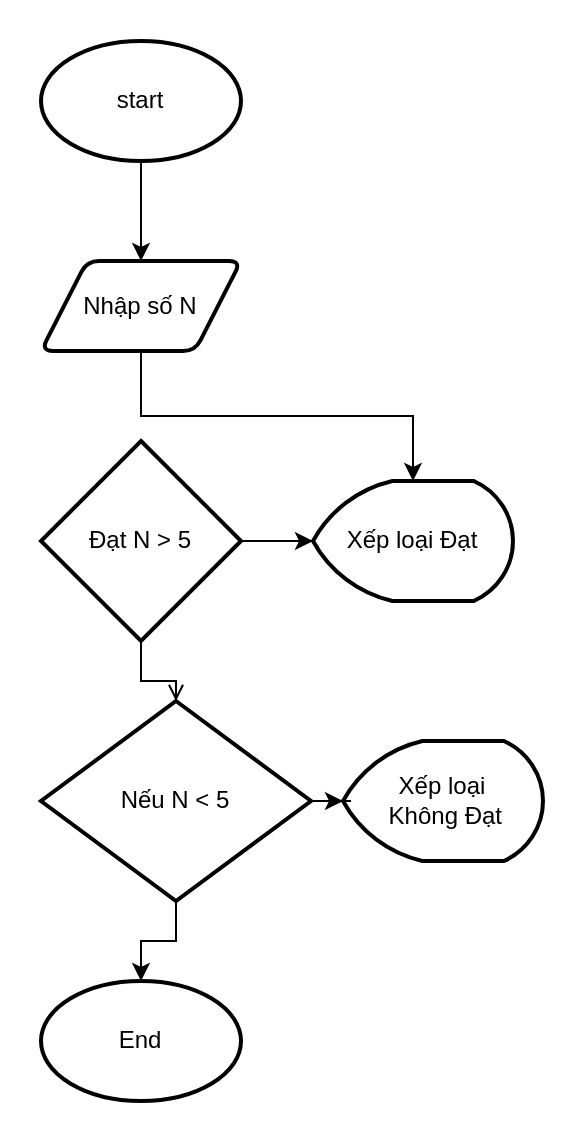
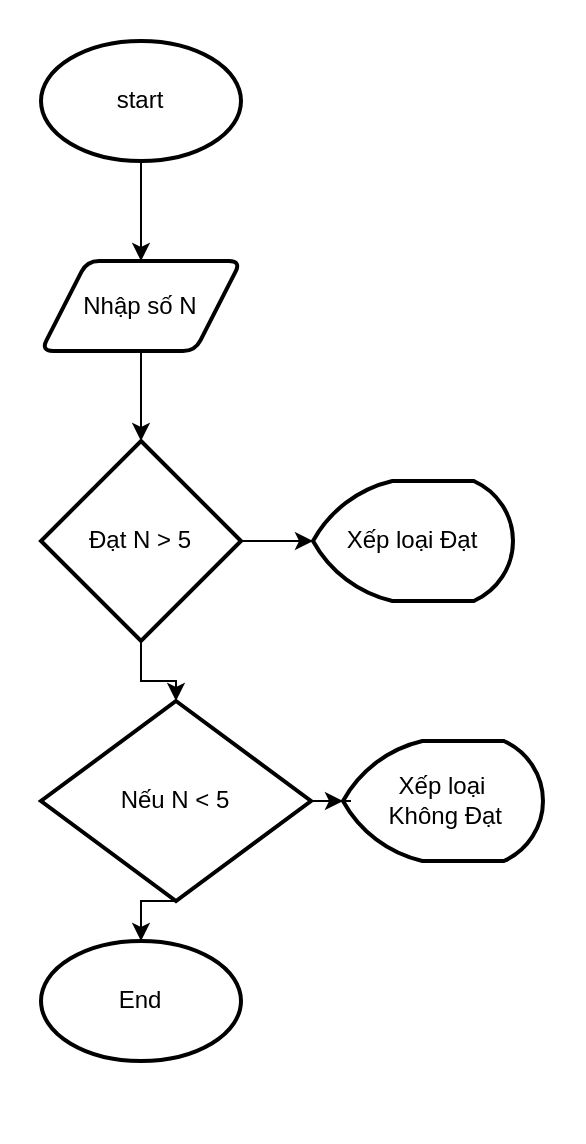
- <mxCell id="6" style="edgeStyle=orthogonalEdgeStyle;rounded=0;orthogonalLoop=1;jettySize=auto;html=1;exitX=0.5;exitY=1;exitDx=0;exitDy=0;" edge="1" parent="1" source="4" target="7"><mxGeometry relative="1" as="geometry" /></mxCell>
+ <mxCell id="6" style="edgeStyle=orthogonalEdgeStyle;rounded=0;orthogonalLoop=1;jettySize=auto;html=1;exitX=0.5;exitY=1;exitDx=0;exitDy=0;entryX=0.5;entryY=0;entryDx=0;entryDy=0;entryPerimeter=0;" edge="1" parent="1" source="4" target="5"><mxGeometry relative="1" as="geometry" /></mxCell>
- <mxCell id="12" style="edgeStyle=orthogonalEdgeStyle;rounded=0;orthogonalLoop=1;jettySize=auto;html=1;entryX=0.5;entryY=0;entryDx=0;entryDy=0;entryPerimeter=0;endArrow=open;" edge="1" parent="1" source="5" target="11"><mxGeometry relative="1" as="geometry" /></mxCell>
+ <mxCell id="12" style="edgeStyle=orthogonalEdgeStyle;rounded=0;orthogonalLoop=1;jettySize=auto;html=1;entryX=0.5;entryY=0;entryDx=0;entryDy=0;entryPerimeter=0;" edge="1" parent="1" source="5" target="11"><mxGeometry relative="1" as="geometry" /></mxCell>
- <mxCell id="13" value="End" style="strokeWidth=2;html=1;shape=mxgraph.flowchart.start_1;whiteSpace=wrap;" vertex="1" parent="1"><mxGeometry x="20" y="490" width="100" height="60" as="geometry" /></mxCell>
+ <mxCell id="13" value="End" style="strokeWidth=2;html=1;shape=mxgraph.flowchart.start_1;whiteSpace=wrap;" vertex="1" parent="1"><mxGeometry x="20" y="470" width="100" height="60" as="geometry" /></mxCell>
